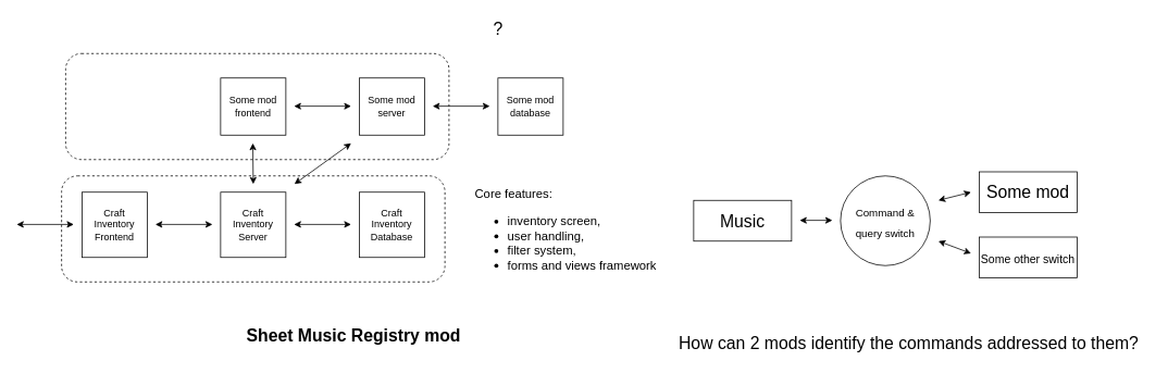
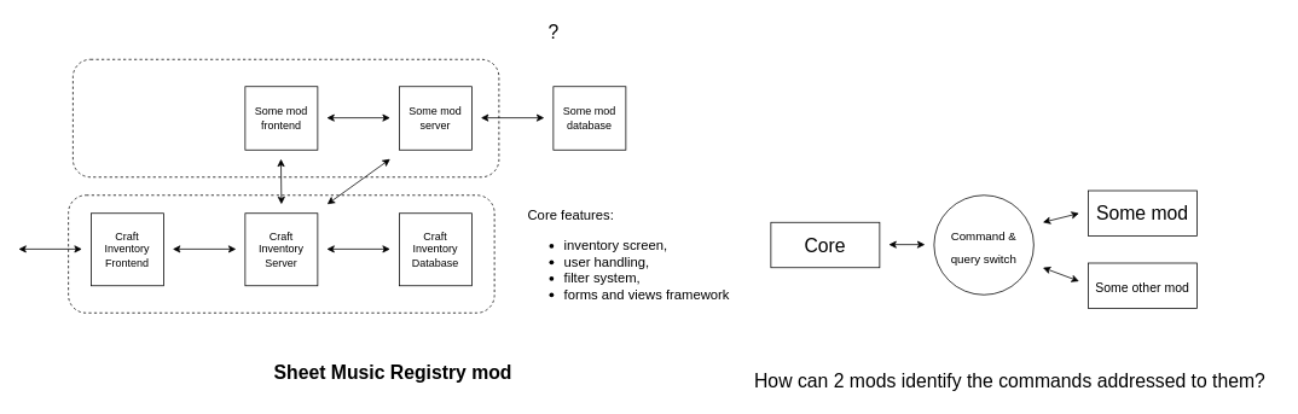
- <mxCell id="21" value="Music" style="rounded=0;whiteSpace=wrap;html=1;fontSize=21;align=center;" vertex="1" parent="1"><mxGeometry x="850" y="245" width="120" height="50" as="geometry" /></mxCell>
+ <mxCell id="21" value="Core" style="rounded=0;whiteSpace=wrap;html=1;fontSize=21;align=center;" vertex="1" parent="1"><mxGeometry x="850" y="245" width="120" height="50" as="geometry" /></mxCell>
- <mxCell id="23" value="&lt;font style=&quot;font-size: 14px&quot;&gt;Some other switch&lt;/font&gt;" style="rounded=0;whiteSpace=wrap;html=1;fontSize=21;align=center;" vertex="1" parent="1"><mxGeometry x="1200" y="290" width="120" height="50" as="geometry" /></mxCell>
+ <mxCell id="23" value="&lt;font style=&quot;font-size: 14px&quot;&gt;Some other mod&lt;/font&gt;" style="rounded=0;whiteSpace=wrap;html=1;fontSize=21;align=center;" vertex="1" parent="1"><mxGeometry x="1200" y="290" width="120" height="50" as="geometry" /></mxCell>
